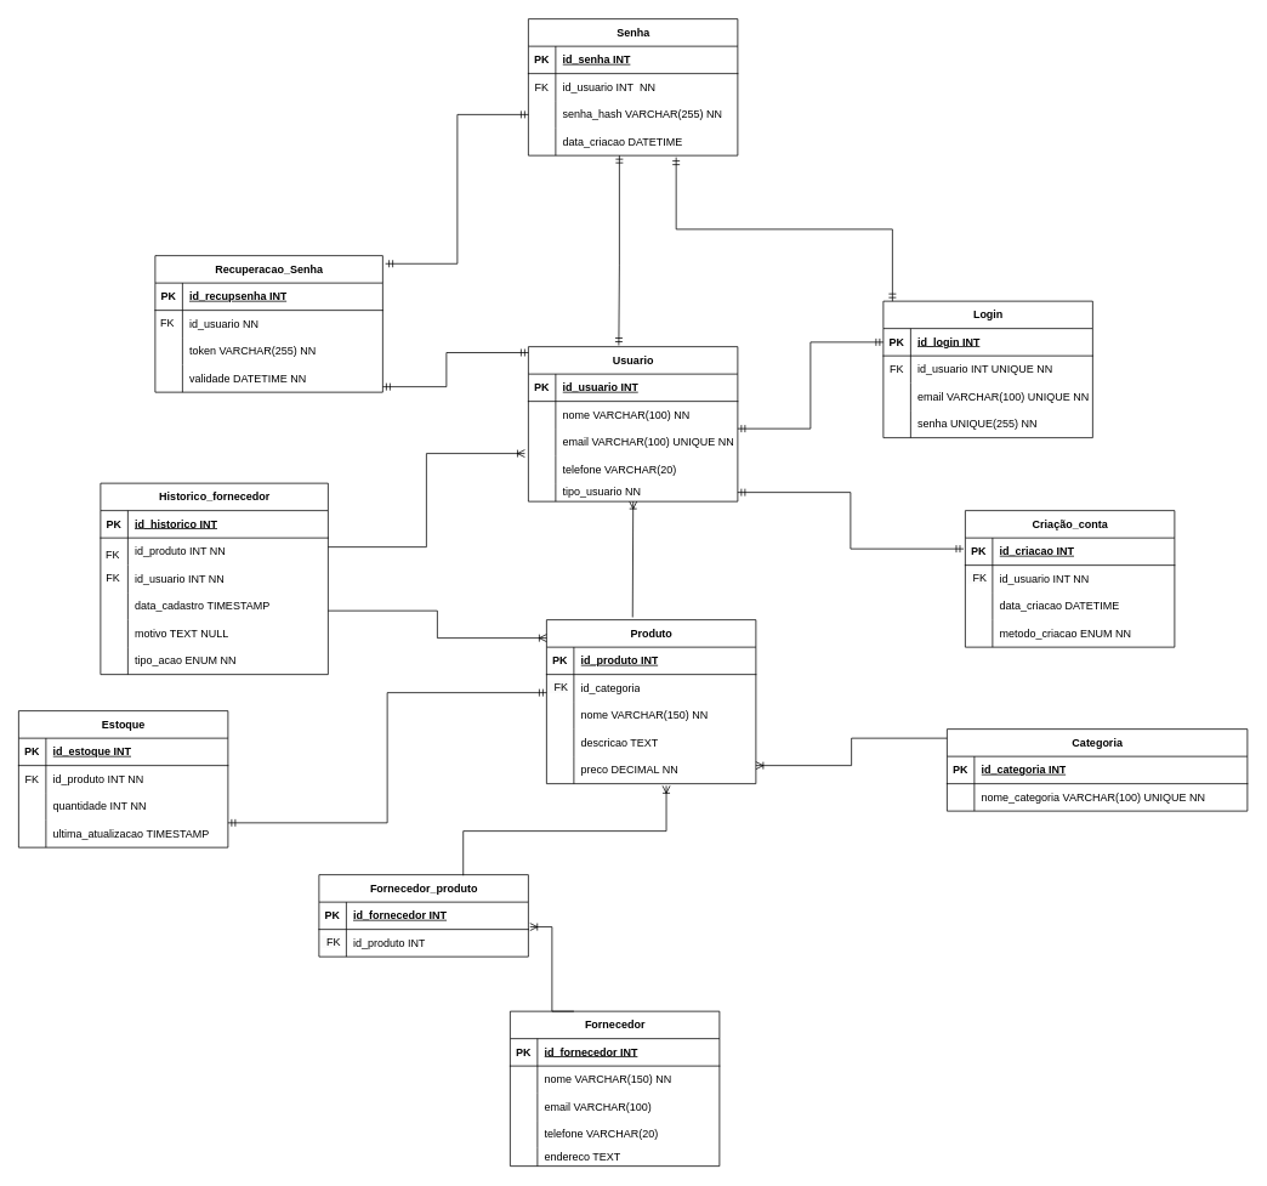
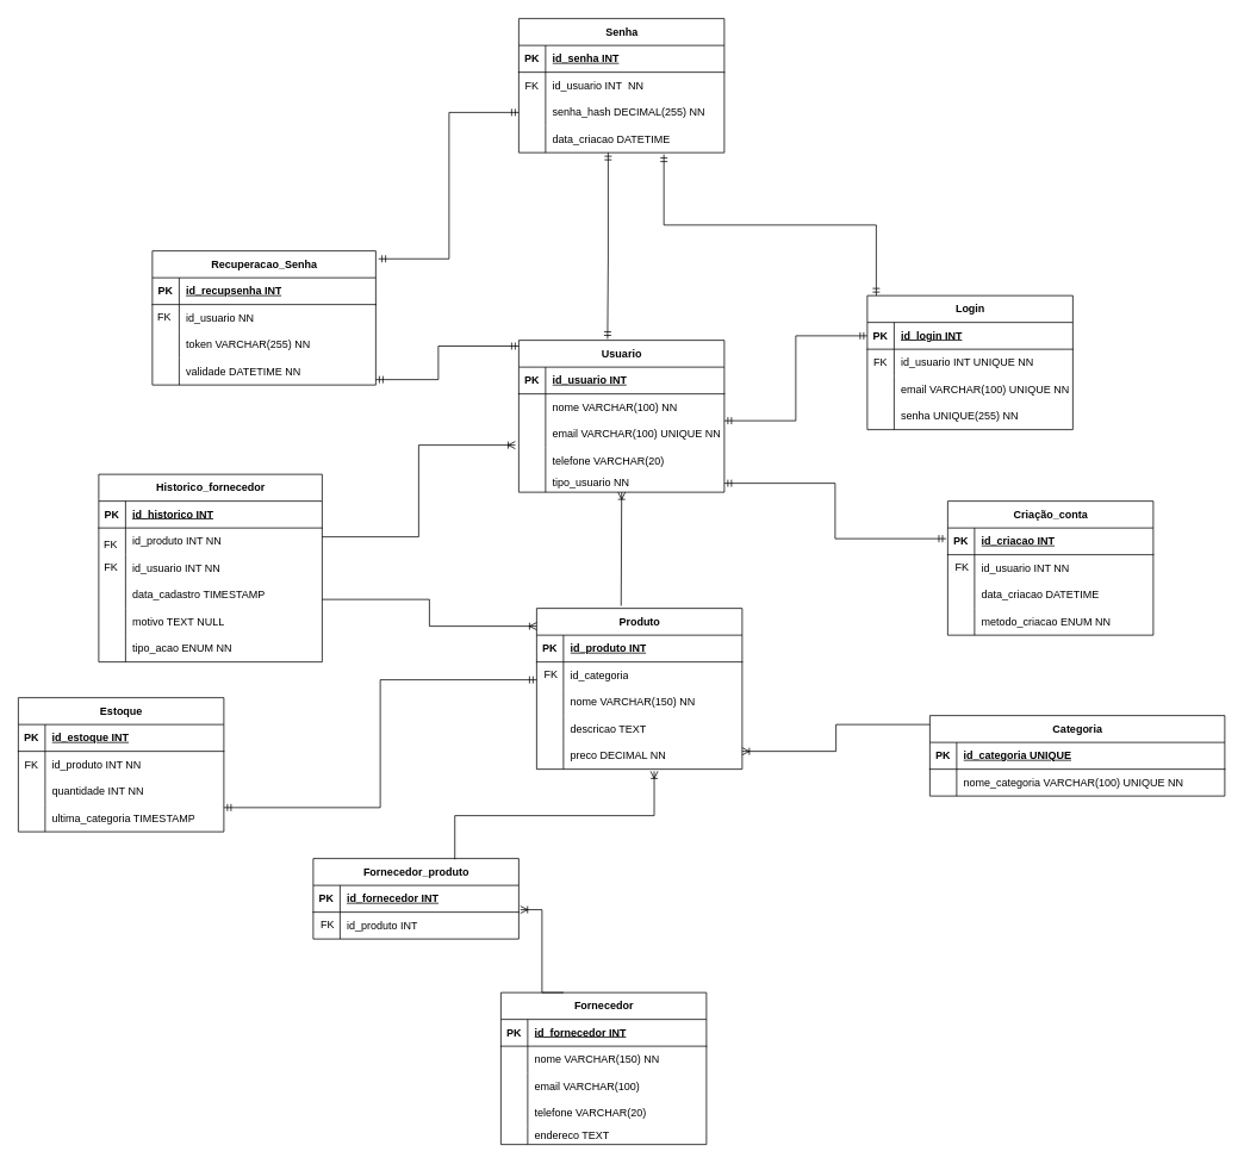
- <mxCell id="55" value="senha_hash VARCHAR(255) NN" style="shape=partialRectangle;connectable=0;fillColor=none;top=0;left=0;bottom=0;right=0;align=left;spacingLeft=6;overflow=hidden;whiteSpace=wrap;html=1;" vertex="1" parent="53"><mxGeometry x="30" width="200" height="30" as="geometry"><mxRectangle width="200" height="30" as="alternateBounds" /></mxGeometry></mxCell>
+ <mxCell id="55" value="senha_hash DECIMAL(255) NN" style="shape=partialRectangle;connectable=0;fillColor=none;top=0;left=0;bottom=0;right=0;align=left;spacingLeft=6;overflow=hidden;whiteSpace=wrap;html=1;" vertex="1" parent="53"><mxGeometry x="30" width="200" height="30" as="geometry"><mxRectangle width="200" height="30" as="alternateBounds" /></mxGeometry></mxCell>
- <mxCell id="84" value="id_categoria INT" style="shape=partialRectangle;connectable=0;fillColor=none;top=0;left=0;bottom=0;right=0;align=left;spacingLeft=6;fontStyle=5;overflow=hidden;whiteSpace=wrap;html=1;" vertex="1" parent="82"><mxGeometry x="30" width="300" height="30" as="geometry"><mxRectangle width="300" height="30" as="alternateBounds" /></mxGeometry></mxCell>
+ <mxCell id="84" value="id_categoria UNIQUE" style="shape=partialRectangle;connectable=0;fillColor=none;top=0;left=0;bottom=0;right=0;align=left;spacingLeft=6;fontStyle=5;overflow=hidden;whiteSpace=wrap;html=1;" vertex="1" parent="82"><mxGeometry x="30" width="300" height="30" as="geometry"><mxRectangle width="300" height="30" as="alternateBounds" /></mxGeometry></mxCell>
- <mxCell id="101" value="ultima_atualizacao TIMESTAMP" style="shape=partialRectangle;connectable=0;fillColor=none;top=0;left=0;bottom=0;right=0;align=left;spacingLeft=6;overflow=hidden;whiteSpace=wrap;html=1;" vertex="1" parent="99"><mxGeometry x="30" width="200" height="30" as="geometry"><mxRectangle width="200" height="30" as="alternateBounds" /></mxGeometry></mxCell>
+ <mxCell id="101" value="ultima_categoria TIMESTAMP" style="shape=partialRectangle;connectable=0;fillColor=none;top=0;left=0;bottom=0;right=0;align=left;spacingLeft=6;overflow=hidden;whiteSpace=wrap;html=1;" vertex="1" parent="99"><mxGeometry x="30" width="200" height="30" as="geometry"><mxRectangle width="200" height="30" as="alternateBounds" /></mxGeometry></mxCell>
